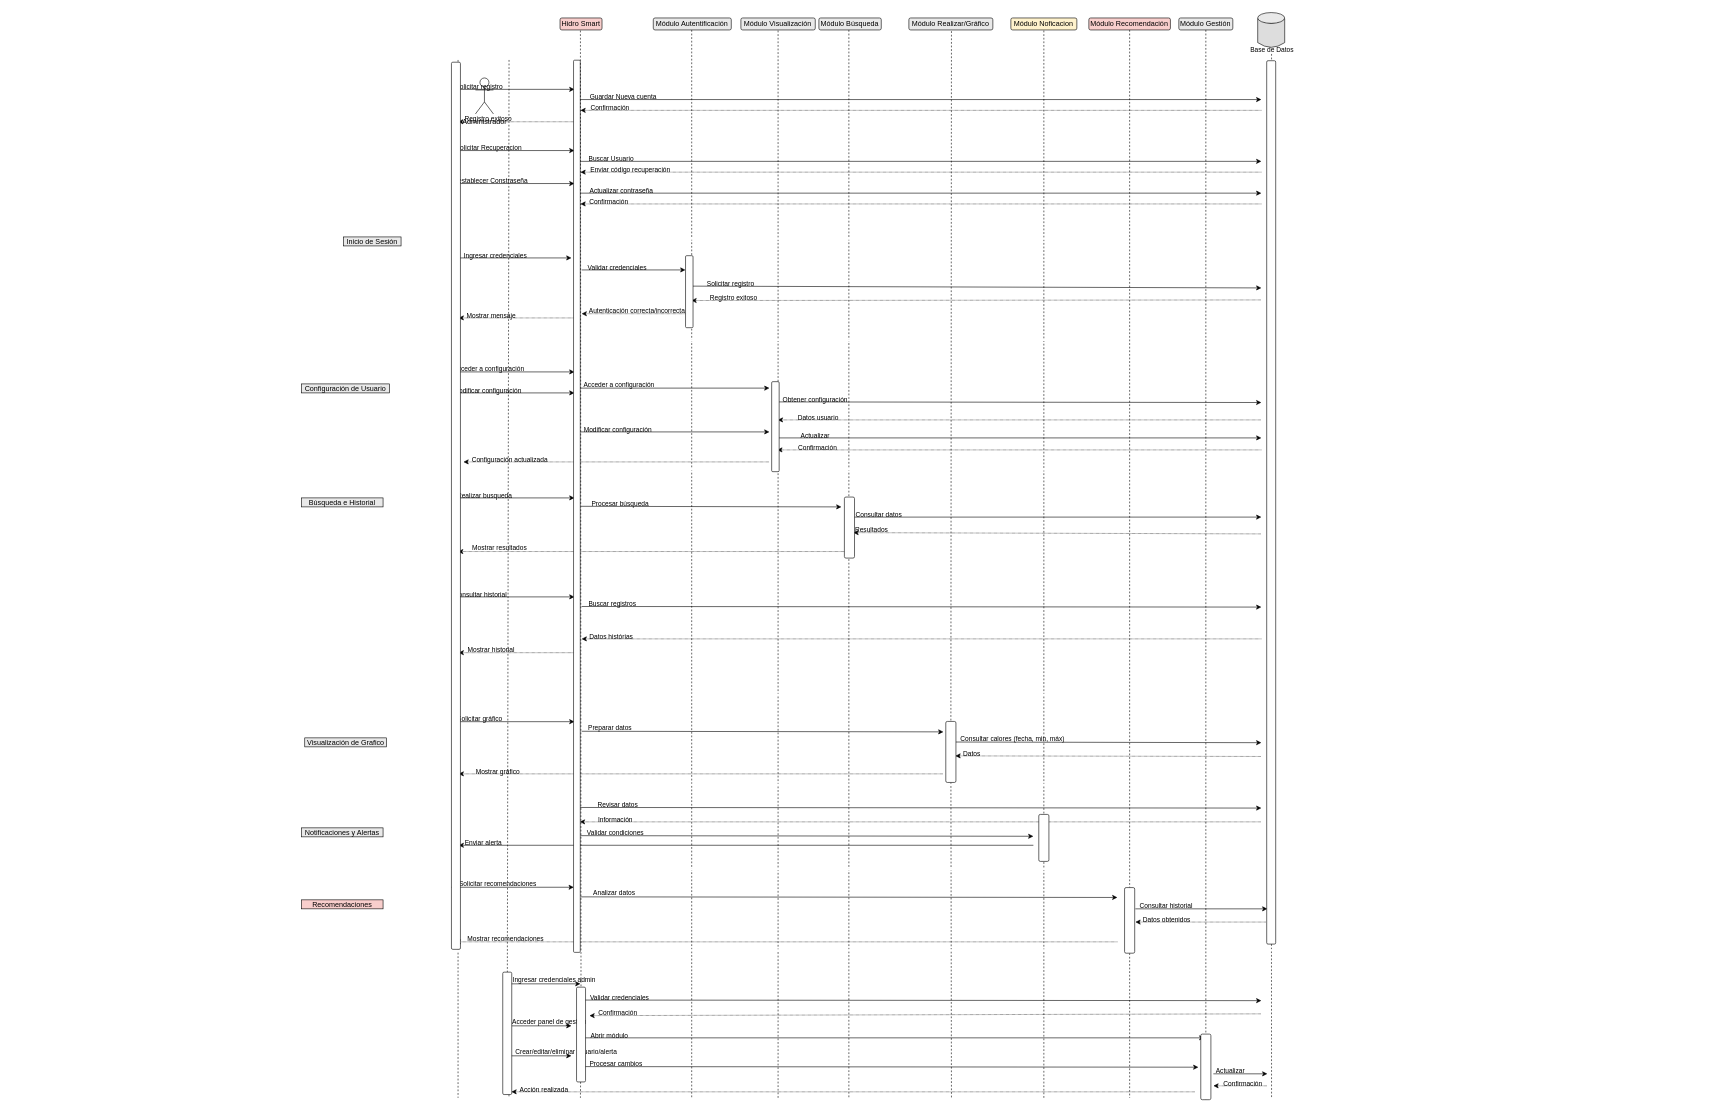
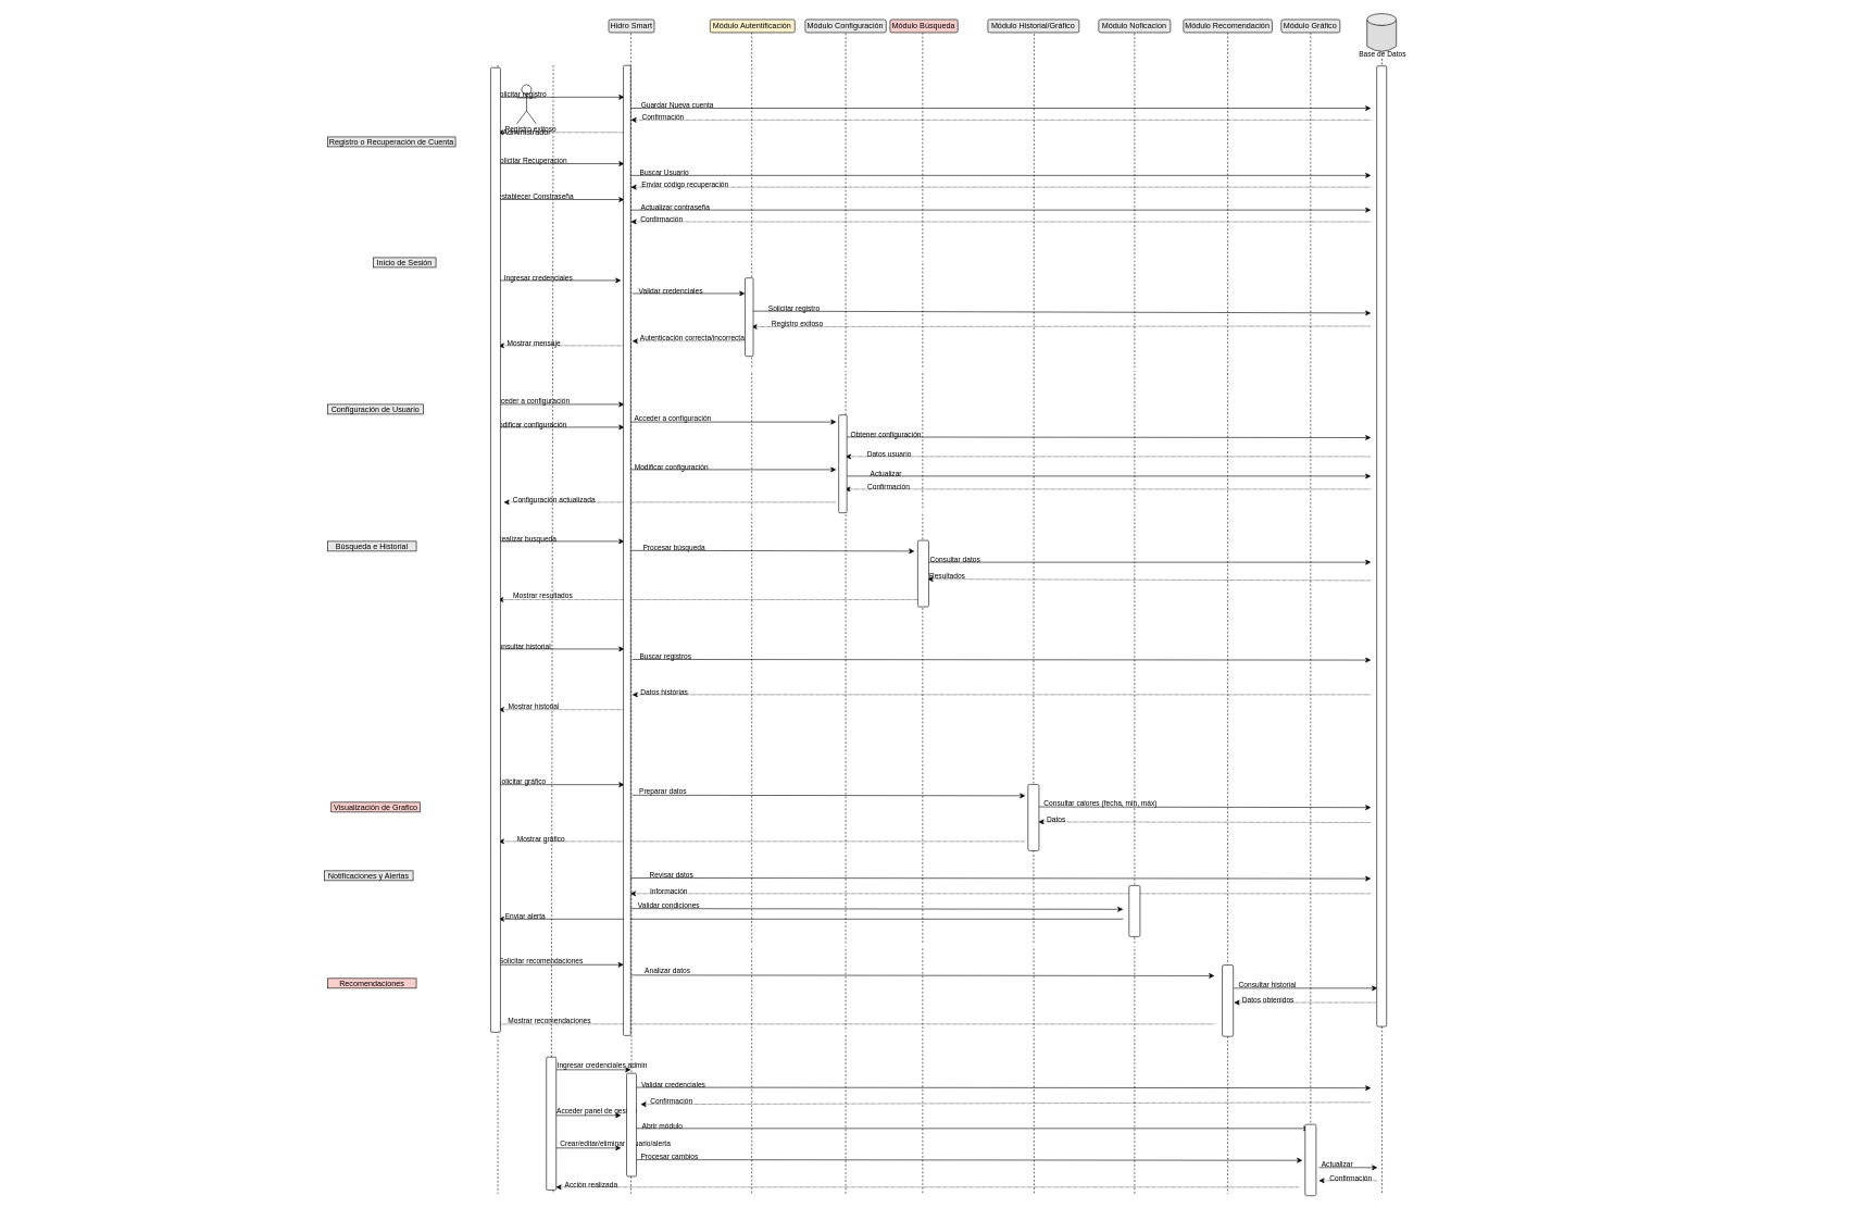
- <mxCell id="5" value="Hidro Smart" style="rounded=1;whiteSpace=wrap;html=1;fillColor=#f8cecc;" vertex="1" parent="1"><mxGeometry x="933" y="29" width="70" height="20" as="geometry" /></mxCell>
+ <mxCell id="5" value="Hidro Smart" style="rounded=1;whiteSpace=wrap;html=1;fillColor=#E9E9E9;" vertex="1" parent="1"><mxGeometry x="933" y="29" width="70" height="20" as="geometry" /></mxCell>
- <mxCell id="6" value="Módulo Autentificación" style="rounded=1;whiteSpace=wrap;html=1;fillColor=#E9E9E9;" vertex="1" parent="1"><mxGeometry x="1088.45" y="29" width="130" height="20" as="geometry" /></mxCell>
+ <mxCell id="6" value="Módulo Autentificación" style="rounded=1;whiteSpace=wrap;html=1;fillColor=#fff2cc;" vertex="1" parent="1"><mxGeometry x="1088.45" y="29" width="130" height="20" as="geometry" /></mxCell>
- <mxCell id="7" value="Módulo Visualización" style="rounded=1;whiteSpace=wrap;html=1;fillColor=#E9E9E9;" vertex="1" parent="1"><mxGeometry x="1234.45" y="29" width="124" height="20" as="geometry" /></mxCell>
+ <mxCell id="7" value="Módulo Configuración" style="rounded=1;whiteSpace=wrap;html=1;fillColor=#E9E9E9;" vertex="1" parent="1"><mxGeometry x="1234.45" y="29" width="124" height="20" as="geometry" /></mxCell>
- <mxCell id="8" value="Módulo Búsqueda" style="rounded=1;whiteSpace=wrap;html=1;fillColor=#E9E9E9;" vertex="1" parent="1"><mxGeometry x="1364.45" y="29" width="104" height="20" as="geometry" /></mxCell>
+ <mxCell id="8" value="Módulo Búsqueda" style="rounded=1;whiteSpace=wrap;html=1;fillColor=#f8cecc;" vertex="1" parent="1"><mxGeometry x="1364.45" y="29" width="104" height="20" as="geometry" /></mxCell>
- <mxCell id="9" value="Módulo Realizar/Gráfico" style="rounded=1;whiteSpace=wrap;html=1;fillColor=#E9E9E9;" vertex="1" parent="1"><mxGeometry x="1514.45" y="29" width="140" height="20" as="geometry" /></mxCell>
+ <mxCell id="9" value="Módulo Historial/Gráfico" style="rounded=1;whiteSpace=wrap;html=1;fillColor=#E9E9E9;" vertex="1" parent="1"><mxGeometry x="1514.45" y="29" width="140" height="20" as="geometry" /></mxCell>
- <mxCell id="10" value="Módulo Noficacion" style="rounded=1;whiteSpace=wrap;html=1;fillColor=#fff2cc;" vertex="1" parent="1"><mxGeometry x="1684.45" y="29" width="110" height="20" as="geometry" /></mxCell>
+ <mxCell id="10" value="Módulo Noficacion" style="rounded=1;whiteSpace=wrap;html=1;fillColor=#E9E9E9;" vertex="1" parent="1"><mxGeometry x="1684.45" y="29" width="110" height="20" as="geometry" /></mxCell>
- <mxCell id="11" value="Módulo Recomendación" style="rounded=1;whiteSpace=wrap;html=1;fillColor=#f8cecc;" vertex="1" parent="1"><mxGeometry x="1814.45" y="29" width="136" height="20" as="geometry" /></mxCell>
+ <mxCell id="11" value="Módulo Recomendación" style="rounded=1;whiteSpace=wrap;html=1;fillColor=#E9E9E9;" vertex="1" parent="1"><mxGeometry x="1814.45" y="29" width="136" height="20" as="geometry" /></mxCell>
- <mxCell id="12" value="Módulo Gestión" style="rounded=1;whiteSpace=wrap;html=1;fillColor=#E9E9E9;" vertex="1" parent="1"><mxGeometry x="1964.45" y="29" width="90" height="20" as="geometry" /></mxCell>
+ <mxCell id="12" value="Módulo Gráfico" style="rounded=1;whiteSpace=wrap;html=1;fillColor=#E9E9E9;" vertex="1" parent="1"><mxGeometry x="1964.45" y="29" width="90" height="20" as="geometry" /></mxCell>
+ <mxCell id="22" value="Registro o Recuperación de Cuenta" style="rounded=0;whiteSpace=wrap;html=1;fillColor=#E9E9E9;" vertex="1" parent="1"><mxGeometry y="209" width="196" height="15" as="geometry" x="502" /></mxCell>
- <mxCell id="61" value="Configuración de Usuario" style="rounded=0;whiteSpace=wrap;html=1;fillColor=#E9E9E9;" vertex="1" parent="1"><mxGeometry y="639" width="147" height="15" as="geometry" x="502" /></mxCell>
+ <mxCell id="61" value="Configuración de Usuario" style="rounded=0;whiteSpace=wrap;html=1;fillColor=#E9E9E9;" vertex="1" parent="1"><mxGeometry x="502" y="619" width="147" height="15" as="geometry" /></mxCell>
- <mxCell id="93" value="Visualización de Grafico" style="rounded=0;whiteSpace=wrap;html=1;fillColor=#E9E9E9;" vertex="1" parent="1"><mxGeometry x="507.5" y="1229" width="136" height="15" as="geometry" /></mxCell>
+ <mxCell id="93" value="Visualización de Grafico" style="rounded=0;whiteSpace=wrap;html=1;fillColor=#f8cecc;" vertex="1" parent="1"><mxGeometry x="507.5" y="1229" width="136" height="15" as="geometry" /></mxCell>
- <mxCell id="113" value="Notificaciones y Alertas" style="rounded=0;whiteSpace=wrap;html=1;fillColor=#E9E9E9;" vertex="1" parent="1"><mxGeometry y="1379" width="136" height="15" as="geometry" x="502" /></mxCell>
+ <mxCell id="113" value="Notificaciones y Alertas" style="rounded=0;whiteSpace=wrap;html=1;fillColor=#E9E9E9;" vertex="1" parent="1"><mxGeometry x="497" y="1334" width="136" height="15" as="geometry" /></mxCell>
